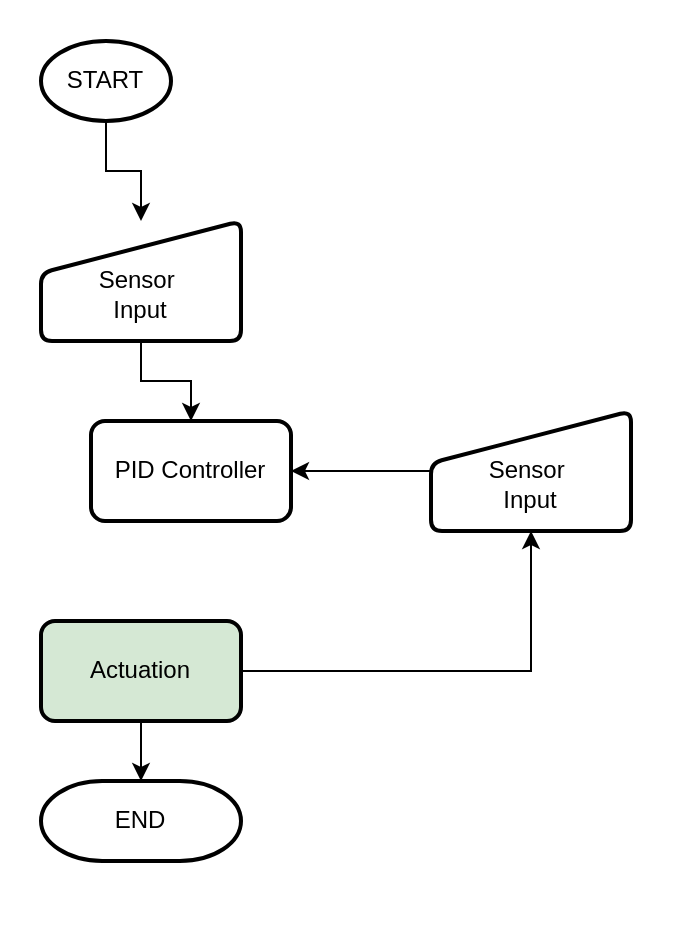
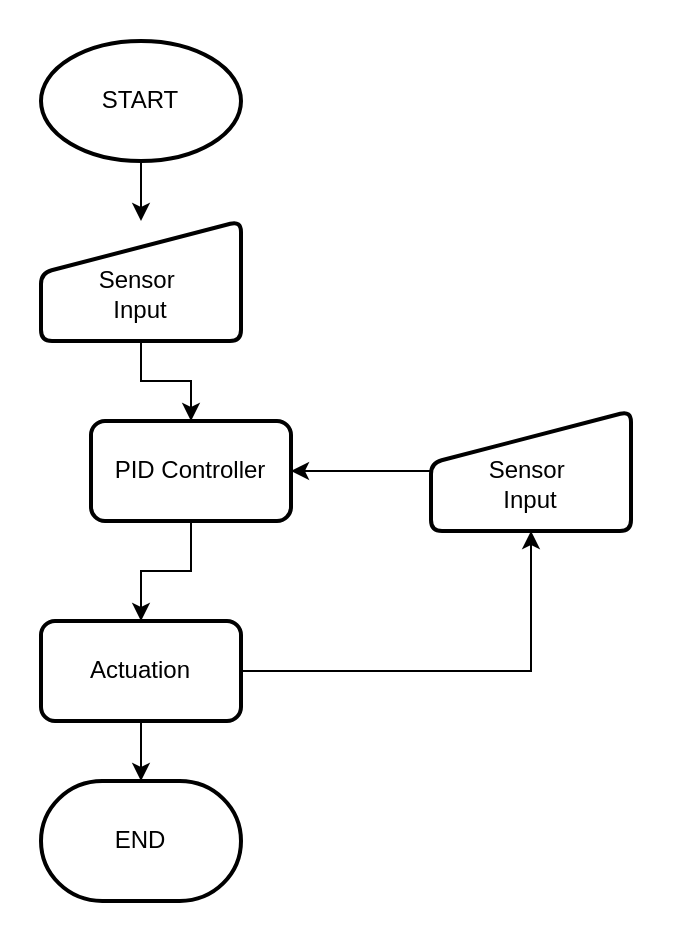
- <mxCell id="3" value="START" style="strokeWidth=2;html=1;shape=mxgraph.flowchart.start_1;whiteSpace=wrap;" vertex="1" parent="1"><mxGeometry x="20" y="20" width="65" height="40" as="geometry" /></mxCell>
+ <mxCell id="3" value="START" style="strokeWidth=2;html=1;shape=mxgraph.flowchart.start_1;whiteSpace=wrap;" vertex="1" parent="1"><mxGeometry x="20" width="100" height="60" as="geometry" y="20" /></mxCell>
+ <mxCell id="5" value="" style="edgeStyle=orthogonalEdgeStyle;rounded=0;orthogonalLoop=1;jettySize=auto;html=1;" edge="1" parent="1" source="6" target="11"><mxGeometry relative="1" as="geometry" /></mxCell>
- <mxCell id="11" value="Actuation" style="rounded=1;whiteSpace=wrap;html=1;absoluteArcSize=1;arcSize=14;strokeWidth=2;fillColor=#d5e8d4;" vertex="1" parent="1"><mxGeometry x="20" y="310" width="100" height="50" as="geometry" /></mxCell>
+ <mxCell id="11" value="Actuation" style="rounded=1;whiteSpace=wrap;html=1;absoluteArcSize=1;arcSize=14;strokeWidth=2;" vertex="1" parent="1"><mxGeometry x="20" y="310" width="100" height="50" as="geometry" /></mxCell>
- <mxCell id="4" value="END" style="strokeWidth=2;html=1;shape=mxgraph.flowchart.terminator;whiteSpace=wrap;" vertex="1" parent="1"><mxGeometry x="20" y="390" width="100" height="40" as="geometry" /></mxCell>
+ <mxCell id="4" value="END" style="strokeWidth=2;html=1;shape=mxgraph.flowchart.terminator;whiteSpace=wrap;" vertex="1" parent="1"><mxGeometry x="20" y="390" width="100" height="60" as="geometry" /></mxCell>
